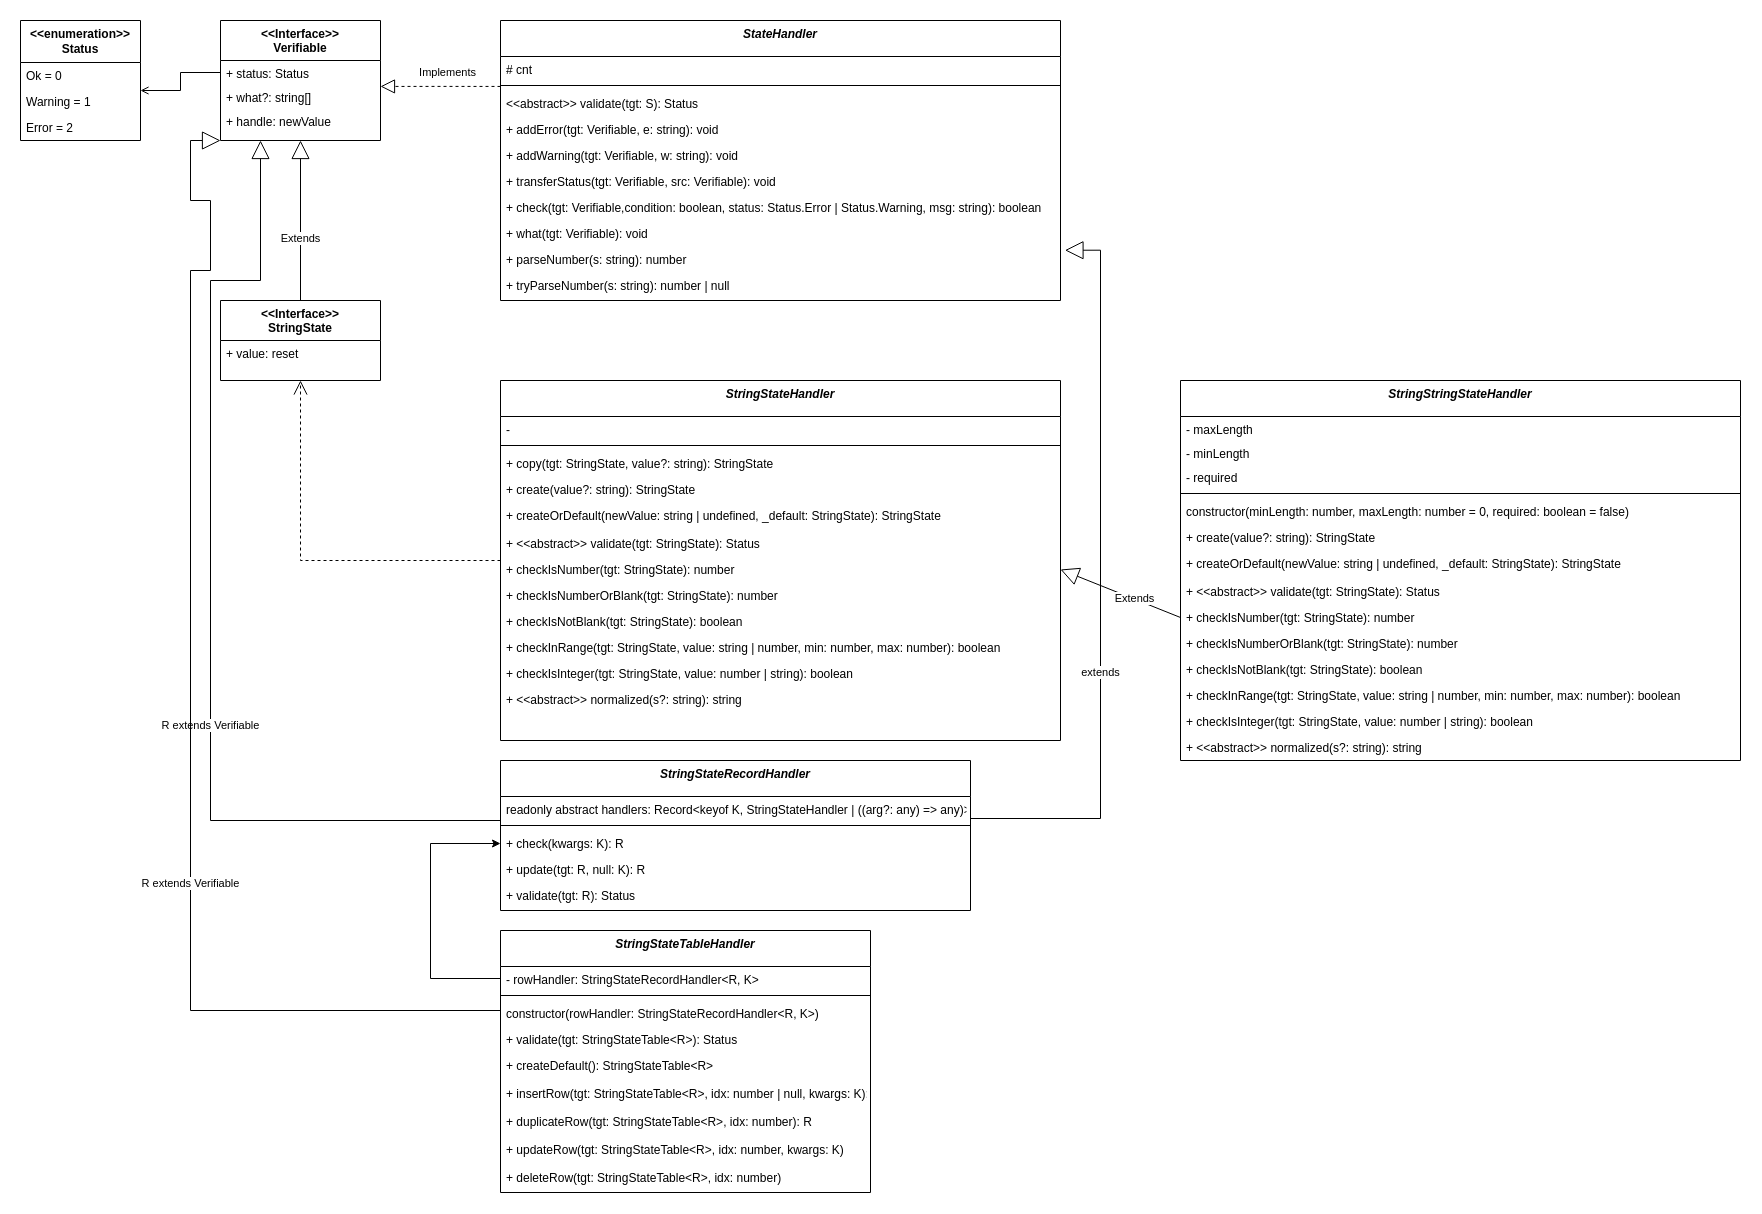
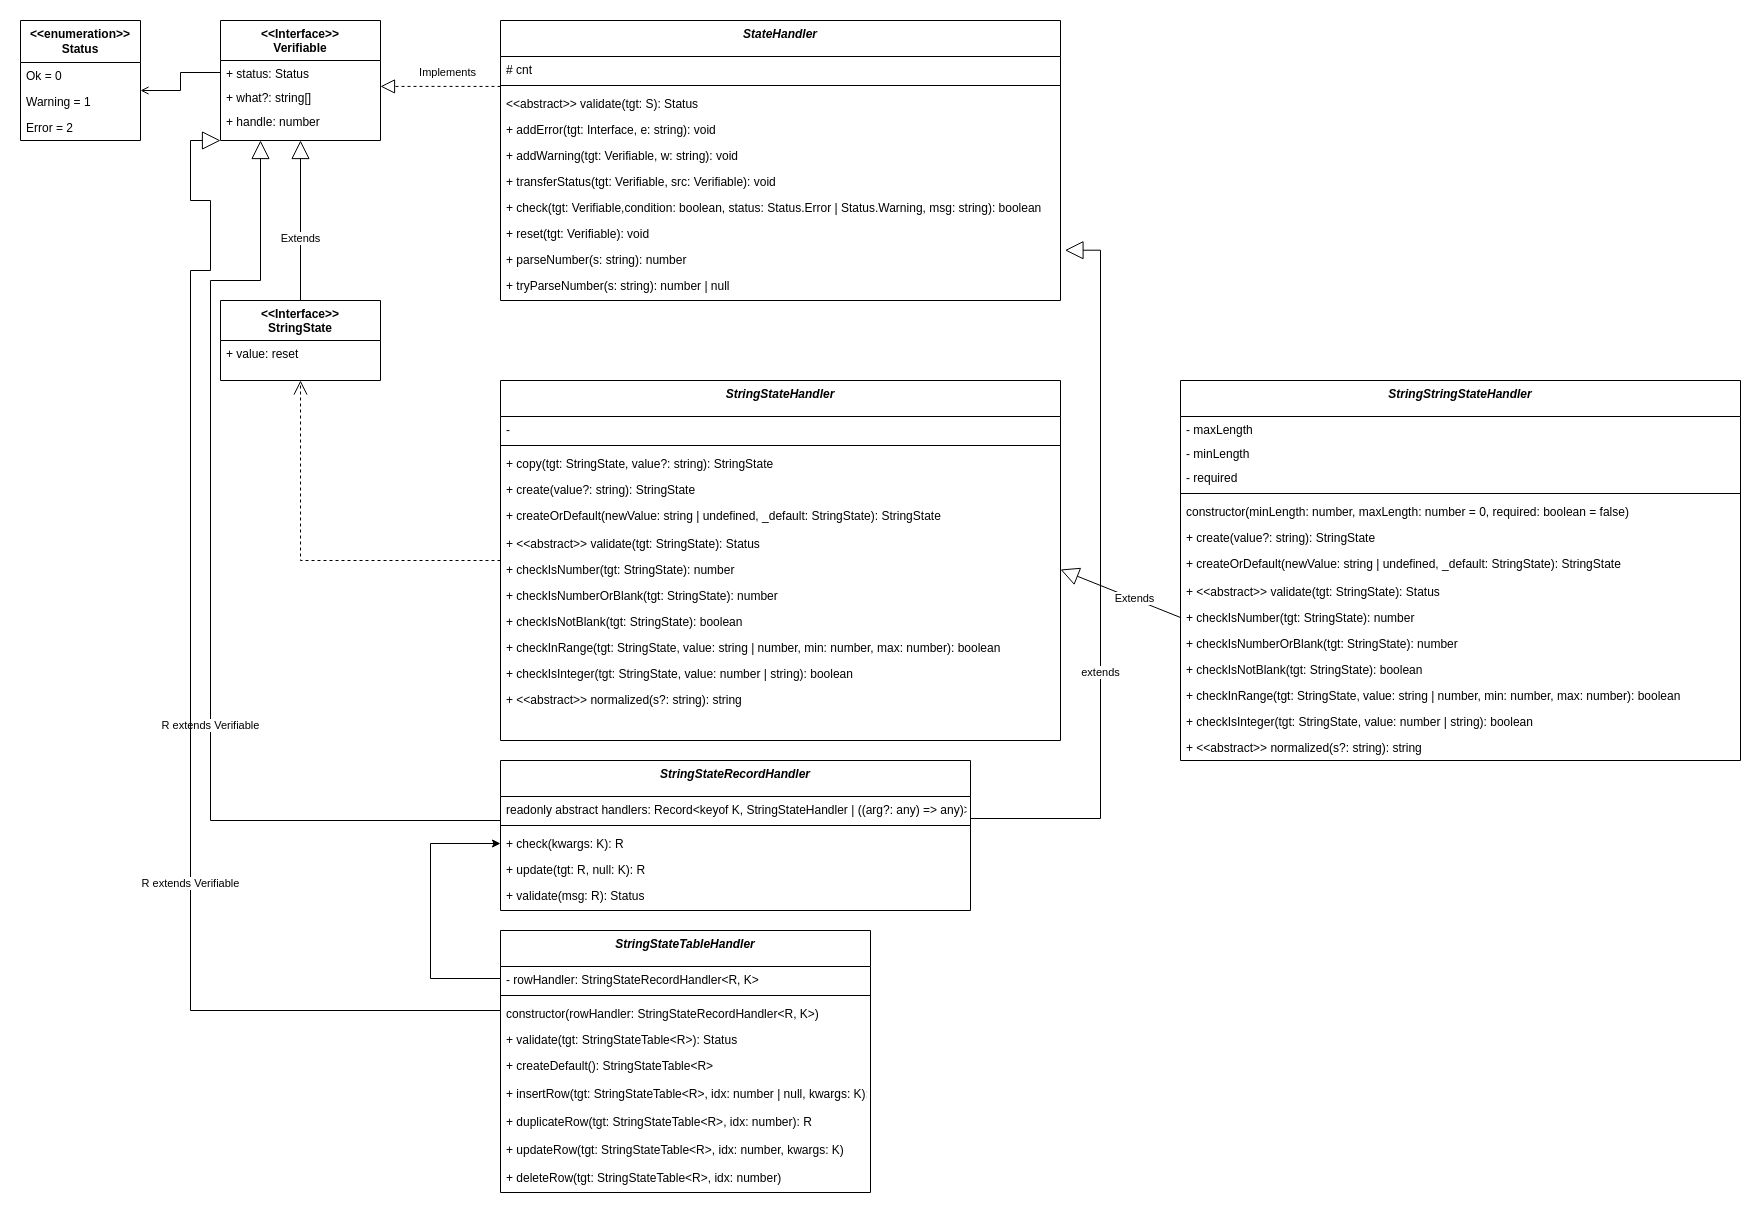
- <mxCell id="16" value="+ handle: newValue" style="text;align=left;verticalAlign=top;spacingLeft=4;spacingRight=4;overflow=hidden;rotatable=0;points=[[0,0.5],[1,0.5]];portConstraint=eastwest;" parent="13" vertex="1"><mxGeometry y="88" width="160" height="24" as="geometry" /></mxCell>
+ <mxCell id="16" value="+ handle: number" style="text;align=left;verticalAlign=top;spacingLeft=4;spacingRight=4;overflow=hidden;rotatable=0;points=[[0,0.5],[1,0.5]];portConstraint=eastwest;" parent="13" vertex="1"><mxGeometry y="88" width="160" height="24" as="geometry" /></mxCell>
- <mxCell id="6" value="+ addError(tgt: Verifiable, e: string): void" style="text;align=left;verticalAlign=top;spacingLeft=4;spacingRight=4;overflow=hidden;rotatable=0;points=[[0,0.5],[1,0.5]];portConstraint=eastwest;" parent="2" vertex="1"><mxGeometry y="96" width="560" height="26" as="geometry" /></mxCell>
+ <mxCell id="6" value="+ addError(tgt: Interface, e: string): void" style="text;align=left;verticalAlign=top;spacingLeft=4;spacingRight=4;overflow=hidden;rotatable=0;points=[[0,0.5],[1,0.5]];portConstraint=eastwest;" parent="2" vertex="1"><mxGeometry y="96" width="560" height="26" as="geometry" /></mxCell>
- <mxCell id="10" value="+ what(tgt: Verifiable): void" style="text;align=left;verticalAlign=top;spacingLeft=4;spacingRight=4;overflow=hidden;rotatable=0;points=[[0,0.5],[1,0.5]];portConstraint=eastwest;" parent="2" vertex="1"><mxGeometry y="200" width="560" height="26" as="geometry" /></mxCell>
+ <mxCell id="10" value="+ reset(tgt: Verifiable): void" style="text;align=left;verticalAlign=top;spacingLeft=4;spacingRight=4;overflow=hidden;rotatable=0;points=[[0,0.5],[1,0.5]];portConstraint=eastwest;" parent="2" vertex="1"><mxGeometry y="200" width="560" height="26" as="geometry" /></mxCell>
- <mxCell id="46" value="+ validate(tgt: R): Status" style="text;align=left;verticalAlign=top;spacingLeft=4;spacingRight=4;overflow=hidden;rotatable=0;points=[[0,0.5],[1,0.5]];portConstraint=eastwest;" parent="41" vertex="1"><mxGeometry y="122" width="470" height="28" as="geometry" /></mxCell>
+ <mxCell id="46" value="+ validate(msg: R): Status" style="text;align=left;verticalAlign=top;spacingLeft=4;spacingRight=4;overflow=hidden;rotatable=0;points=[[0,0.5],[1,0.5]];portConstraint=eastwest;" parent="41" vertex="1"><mxGeometry y="122" width="470" height="28" as="geometry" /></mxCell>
